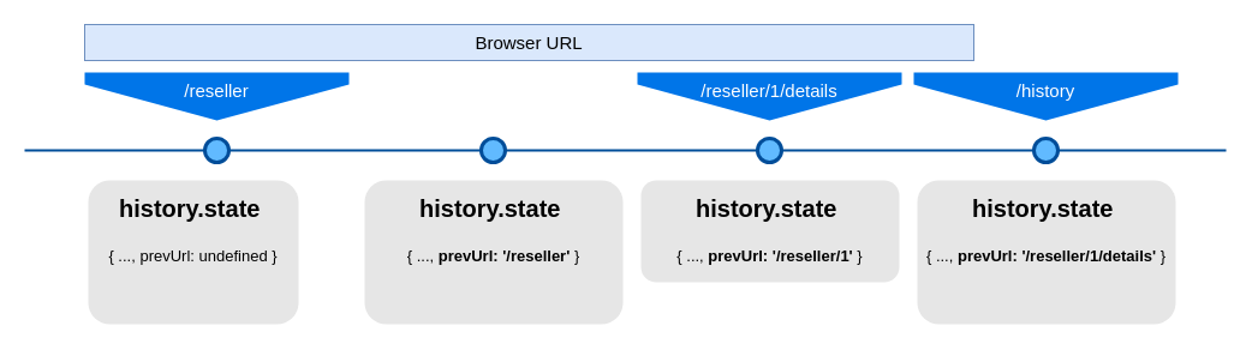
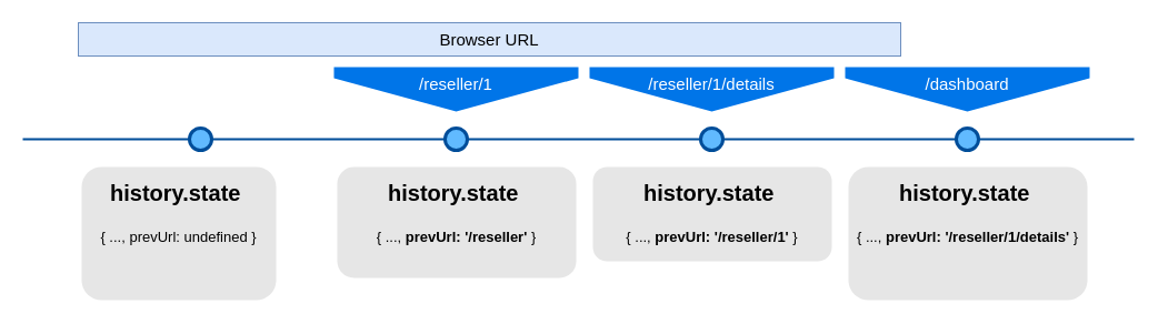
- <mxCell id="12" value="/history" style="shape=offPageConnector;whiteSpace=wrap;html=1;fillColor=#0075E8;fontSize=15;fontColor=#FFFFFF;size=0.75;verticalAlign=top;strokeColor=none;" vertex="1" parent="1"><mxGeometry x="760" y="60" width="220" height="40" as="geometry" /></mxCell>
+ <mxCell id="12" value="/dashboard" style="shape=offPageConnector;whiteSpace=wrap;html=1;fillColor=#0075E8;fontSize=15;fontColor=#FFFFFF;size=0.75;verticalAlign=top;strokeColor=none;" vertex="1" parent="1"><mxGeometry x="760" y="60" width="220" height="40" as="geometry" /></mxCell>
- <mxCell id="3" value="/reseller" style="shape=offPageConnector;whiteSpace=wrap;html=1;fillColor=#0075E8;fontSize=15;fontColor=#FFFFFF;size=0.75;verticalAlign=top;strokeColor=none;" parent="1" vertex="1"><mxGeometry x="70" y="60" width="220" height="40" as="geometry" /></mxCell>
+ <mxCell id="6" value="/reseller/1" style="shape=offPageConnector;whiteSpace=wrap;html=1;fillColor=#0075E8;fontSize=15;fontColor=#FFFFFF;size=0.75;verticalAlign=top;strokeColor=none;" vertex="1" parent="1"><mxGeometry x="300" y="60" width="220" height="40" as="geometry" /></mxCell>
- <mxCell id="8" value="&lt;h1&gt;&lt;font style=&quot;font-size: 20px&quot;&gt;history.state&lt;/font&gt;&lt;span style=&quot;font-size: 20px&quot;&gt;&amp;nbsp;&lt;/span&gt;&lt;/h1&gt;&lt;div&gt;{ ..., &lt;b&gt;prevUrl: '/reseller'&lt;/b&gt; }&lt;/div&gt;" style="text;html=1;spacing=5;spacingTop=-20;whiteSpace=wrap;overflow=hidden;strokeColor=none;strokeWidth=3;fillColor=#E6E6E6;fontSize=13;fontColor=#000000;align=center;rounded=1;" vertex="1" parent="1"><mxGeometry x="303" y="150" width="215" height="120" as="geometry" /></mxCell>
+ <mxCell id="8" value="&lt;h1&gt;&lt;font style=&quot;font-size: 20px&quot;&gt;history.state&lt;/font&gt;&lt;span style=&quot;font-size: 20px&quot;&gt;&amp;nbsp;&lt;/span&gt;&lt;/h1&gt;&lt;div&gt;{ ..., &lt;b&gt;prevUrl: '/reseller'&lt;/b&gt; }&lt;/div&gt;" style="text;html=1;spacing=5;spacingTop=-20;whiteSpace=wrap;overflow=hidden;strokeColor=none;strokeWidth=3;fillColor=#E6E6E6;fontSize=13;fontColor=#000000;align=center;rounded=1;" vertex="1" parent="1"><mxGeometry x="303" y="150" width="215" height="100" as="geometry" /></mxCell>
